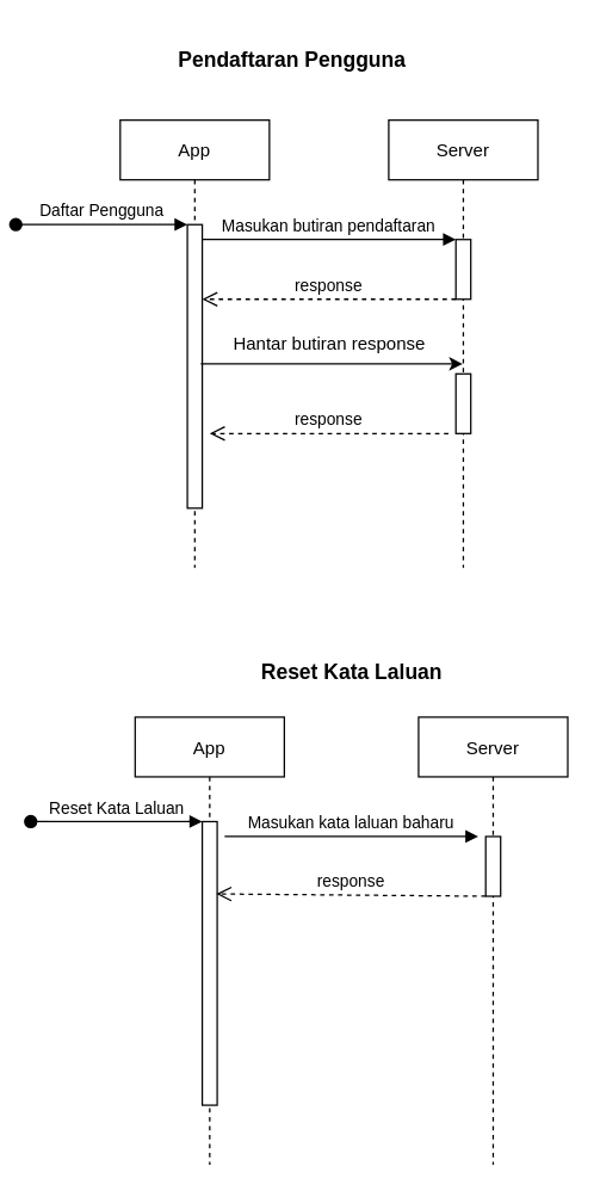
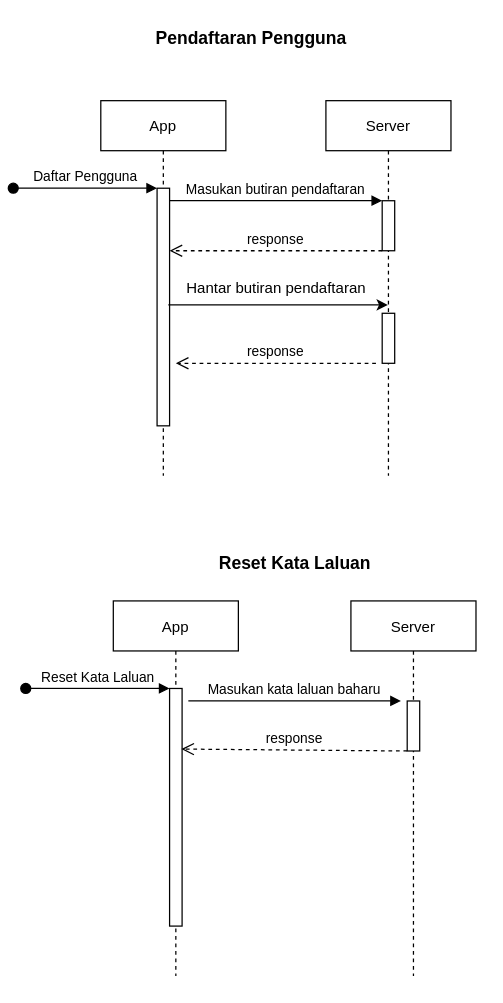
- <mxCell id="20" value="&lt;font style=&quot;font-size: 14px&quot;&gt;&lt;b&gt;Pendaftaran Pengguna&lt;/b&gt;&lt;/font&gt;" style="text;html=1;align=center;verticalAlign=middle;resizable=0;points=[];autosize=1;strokeColor=none;fillColor=none;" parent="1" vertex="1"><mxGeometry x="50" y="30" width="170" height="20" as="geometry" /></mxCell>
+ <mxCell id="20" value="&lt;font style=&quot;font-size: 14px&quot;&gt;&lt;b&gt;Pendaftaran Pengguna&lt;/b&gt;&lt;/font&gt;" style="text;html=1;align=center;verticalAlign=middle;resizable=0;points=[];autosize=1;strokeColor=none;fillColor=none;" parent="1" vertex="1"><mxGeometry x="55" y="20" width="170" height="20" as="geometry" /></mxCell>
- <mxCell id="12" value="Hantar butiran response" style="text;html=1;align=center;verticalAlign=middle;resizable=0;points=[];autosize=1;strokeColor=none;fillColor=none;" parent="1" vertex="1"><mxGeometry x="80" y="220" width="160" height="20" as="geometry" /></mxCell>
+ <mxCell id="12" value="Hantar butiran pendaftaran" style="text;html=1;align=center;verticalAlign=middle;resizable=0;points=[];autosize=1;strokeColor=none;fillColor=none;" parent="1" vertex="1"><mxGeometry x="80" y="220" width="160" height="20" as="geometry" /></mxCell>
